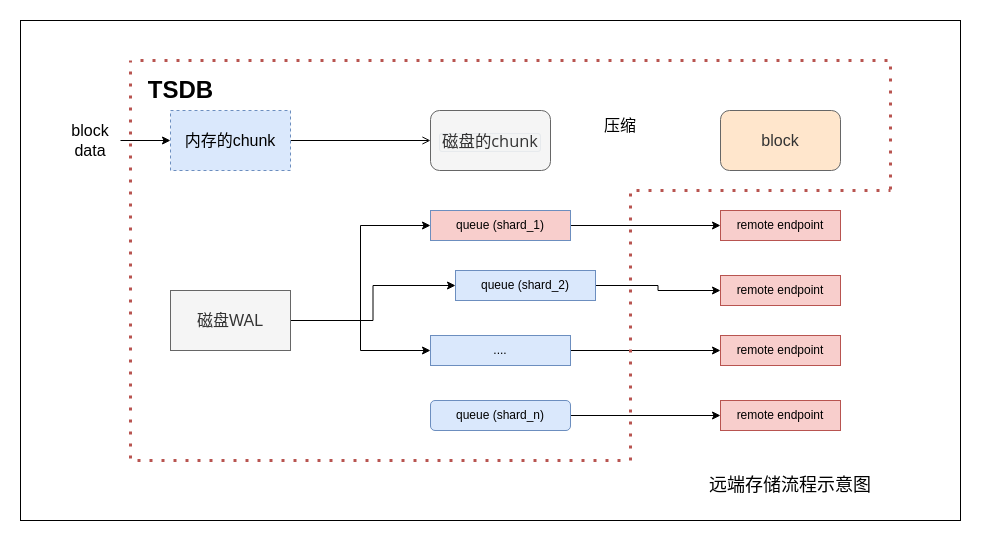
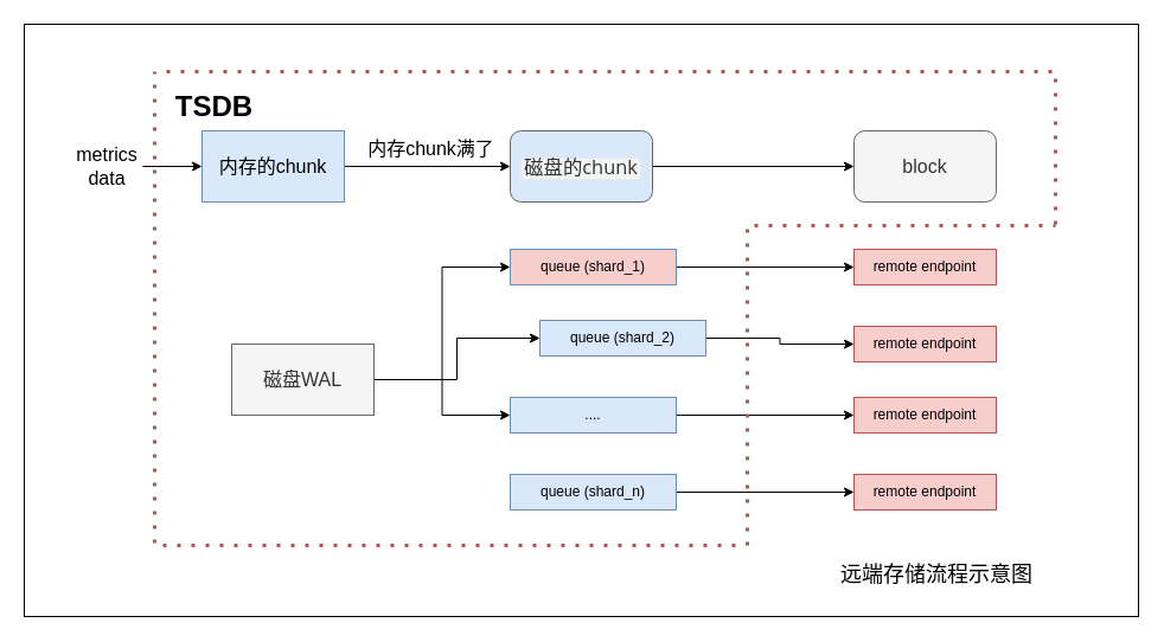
+ <mxCell id="13" value="&lt;font style=&quot;font-size: 16px;&quot;&gt;内存chunk满了&lt;/font&gt;" style="text;html=1;align=center;verticalAlign=middle;whiteSpace=wrap;rounded=0;" parent="1" vertex="1"><mxGeometry x="305.25" y="110" width="116.5" height="30" as="geometry" /></mxCell>
- <mxCell id="15" value="&lt;font style=&quot;font-size: 16px;&quot;&gt;压缩&lt;/font&gt;" style="text;html=1;align=center;verticalAlign=middle;whiteSpace=wrap;rounded=0;" parent="1" vertex="1"><mxGeometry x="590" y="110" width="60" height="30" as="geometry" /></mxCell>
- <mxCell id="6" value="&lt;font style=&quot;font-size: 16px;&quot;&gt;block data&lt;/font&gt;" style="text;html=1;align=center;verticalAlign=middle;whiteSpace=wrap;rounded=0;" parent="1" vertex="1"><mxGeometry x="60" y="125" width="60" height="30" as="geometry" /></mxCell>
+ <mxCell id="6" value="&lt;font style=&quot;font-size: 16px;&quot;&gt;metrics data&lt;/font&gt;" style="text;html=1;align=center;verticalAlign=middle;whiteSpace=wrap;rounded=0;" parent="1" vertex="1"><mxGeometry x="60" y="125" width="60" height="30" as="geometry" /></mxCell>
- <mxCell id="4" value="&lt;font style=&quot;font-size: 16px;&quot;&gt;内存的chunk&lt;/font&gt;" style="rounded=0;whiteSpace=wrap;html=1;fillColor=#dae8fc;strokeColor=#6c8ebf;dashed=1;" parent="1" vertex="1"><mxGeometry x="170" y="110" width="120" height="60" as="geometry" /></mxCell>
+ <mxCell id="4" value="&lt;font style=&quot;font-size: 16px;&quot;&gt;内存的chunk&lt;/font&gt;" style="rounded=0;whiteSpace=wrap;html=1;fillColor=#dae8fc;strokeColor=#6c8ebf;" parent="1" vertex="1"><mxGeometry x="170" y="110" width="120" height="60" as="geometry" /></mxCell>
- <mxCell id="3" style="edgeStyle=orthogonalEdgeStyle;rounded=0;orthogonalLoop=1;jettySize=auto;html=1;exitX=1;exitY=0.5;exitDx=0;exitDy=0;entryX=0;entryY=0.5;entryDx=0;entryDy=0;endArrow=open;" parent="1" source="4" target="12" edge="1"><mxGeometry relative="1" as="geometry" /></mxCell>
+ <mxCell id="3" style="edgeStyle=orthogonalEdgeStyle;rounded=0;orthogonalLoop=1;jettySize=auto;html=1;exitX=1;exitY=0.5;exitDx=0;exitDy=0;entryX=0;entryY=0.5;entryDx=0;entryDy=0;" parent="1" source="4" target="12" edge="1"><mxGeometry relative="1" as="geometry" /></mxCell>
- <mxCell id="12" value="&lt;span style=&quot;box-sizing: border-box; --tw-border-spacing-x: 0; --tw-border-spacing-y: 0; --tw-translate-x: 0; --tw-translate-y: 0; --tw-rotate: 0; --tw-skew-x: 0; --tw-skew-y: 0; --tw-scale-x: 1; --tw-scale-y: 1; --tw-pan-x: ; --tw-pan-y: ; --tw-pinch-zoom: ; --tw-scroll-snap-strictness: proximity; --tw-ordinal: ; --tw-slashed-zero: ; --tw-numeric-figure: ; --tw-numeric-spacing: ; --tw-numeric-fraction: ; --tw-ring-inset: ; --tw-ring-offset-width: 0px; --tw-ring-offset-color: #fff; --tw-ring-color: rgb(59 130 246 / 0.5); --tw-ring-offset-shadow: 0 0 #0000; --tw-ring-shadow: 0 0 #0000; --tw-shadow: 0 0 #0000; --tw-shadow-colored: 0 0 #0000; --tw-blur: ; --tw-brightness: ; --tw-contrast: ; --tw-grayscale: ; --tw-hue-rotate: ; --tw-invert: ; --tw-saturate: ; --tw-sepia: ; --tw-drop-shadow: ; --tw-backdrop-blur: ; --tw-backdrop-brightness: ; --tw-backdrop-contrast: ; --tw-backdrop-grayscale: ; --tw-backdrop-hue-rotate: ; --tw-backdrop-invert: ; --tw-backdrop-opacity: ; --tw-backdrop-saturate: ; --tw-backdrop-sepia: ; caret-color: rgb(0, 122, 255); font-family: &amp;quot;Open Sans&amp;quot;, &amp;quot;Clear Sans&amp;quot;, &amp;quot;Helvetica Neue&amp;quot;, Helvetica, Arial, &amp;quot;Segoe UI Emoji&amp;quot;, sans-serif; orphans: 4; text-align: start; white-space-collapse: preserve;&quot;&gt;&lt;span style=&quot;box-sizing: border-box; --tw-border-spacing-x: 0; --tw-border-spacing-y: 0; --tw-translate-x: 0; --tw-translate-y: 0; --tw-rotate: 0; --tw-skew-x: 0; --tw-skew-y: 0; --tw-scale-x: 1; --tw-scale-y: 1; --tw-pan-x: ; --tw-pan-y: ; --tw-pinch-zoom: ; --tw-scroll-snap-strictness: proximity; --tw-ordinal: ; --tw-slashed-zero: ; --tw-numeric-figure: ; --tw-numeric-spacing: ; --tw-numeric-fraction: ; --tw-ring-inset: ; --tw-ring-offset-width: 0px; --tw-ring-offset-color: #fff; --tw-ring-color: rgb(59 130 246 / 0.5); --tw-ring-offset-shadow: 0 0 #0000; --tw-ring-shadow: 0 0 #0000; --tw-shadow: 0 0 #0000; --tw-shadow-colored: 0 0 #0000; --tw-blur: ; --tw-brightness: ; --tw-contrast: ; --tw-grayscale: ; --tw-hue-rotate: ; --tw-invert: ; --tw-saturate: ; --tw-sepia: ; --tw-drop-shadow: ; --tw-backdrop-blur: ; --tw-backdrop-brightness: ; --tw-backdrop-contrast: ; --tw-backdrop-grayscale: ; --tw-backdrop-hue-rotate: ; --tw-backdrop-invert: ; --tw-backdrop-opacity: ; --tw-backdrop-saturate: ; --tw-backdrop-sepia: ;&quot; class=&quot;md-pair-s&quot; spellcheck=&quot;false&quot;&gt;&lt;code style=&quot;box-sizing: border-box; --tw-border-spacing-x: 0; --tw-border-spacing-y: 0; --tw-translate-x: 0; --tw-translate-y: 0; --tw-rotate: 0; --tw-skew-x: 0; --tw-skew-y: 0; --tw-scale-x: 1; --tw-scale-y: 1; --tw-pan-x: ; --tw-pan-y: ; --tw-pinch-zoom: ; --tw-scroll-snap-strictness: proximity; --tw-ordinal: ; --tw-slashed-zero: ; --tw-numeric-figure: ; --tw-numeric-spacing: ; --tw-numeric-fraction: ; --tw-ring-inset: ; --tw-ring-offset-width: 0px; --tw-ring-offset-color: #fff; --tw-ring-color: rgb(59 130 246 / 0.5); --tw-ring-offset-shadow: 0 0 #0000; --tw-ring-shadow: 0 0 #0000; --tw-shadow: 0 0 #0000; --tw-shadow-colored: 0 0 #0000; --tw-blur: ; --tw-brightness: ; --tw-contrast: ; --tw-grayscale: ; --tw-hue-rotate: ; --tw-invert: ; --tw-saturate: ; --tw-sepia: ; --tw-drop-shadow: ; --tw-backdrop-blur: ; --tw-backdrop-brightness: ; --tw-backdrop-contrast: ; --tw-backdrop-grayscale: ; --tw-backdrop-hue-rotate: ; --tw-backdrop-invert: ; --tw-backdrop-opacity: ; --tw-backdrop-saturate: ; --tw-backdrop-sepia: ; font-family: var(--monospace); vertical-align: initial; border: 1px solid rgb(231, 234, 237); background-color: rgb(243, 244, 244); border-radius: 3px; padding: 0px 2px;&quot;&gt;&lt;font style=&quot;font-size: 16.4px;&quot;&gt;磁盘的chunk&lt;/font&gt;&lt;/code&gt;&lt;/span&gt;&lt;/span&gt;" style="rounded=1;whiteSpace=wrap;html=1;fillColor=#f5f5f5;fontColor=#333333;strokeColor=#666666;" parent="1" vertex="1"><mxGeometry x="430" y="110" width="120" height="60" as="geometry" /></mxCell>
+ <mxCell id="12" value="&lt;span style=&quot;box-sizing: border-box; --tw-border-spacing-x: 0; --tw-border-spacing-y: 0; --tw-translate-x: 0; --tw-translate-y: 0; --tw-rotate: 0; --tw-skew-x: 0; --tw-skew-y: 0; --tw-scale-x: 1; --tw-scale-y: 1; --tw-pan-x: ; --tw-pan-y: ; --tw-pinch-zoom: ; --tw-scroll-snap-strictness: proximity; --tw-ordinal: ; --tw-slashed-zero: ; --tw-numeric-figure: ; --tw-numeric-spacing: ; --tw-numeric-fraction: ; --tw-ring-inset: ; --tw-ring-offset-width: 0px; --tw-ring-offset-color: #fff; --tw-ring-color: rgb(59 130 246 / 0.5); --tw-ring-offset-shadow: 0 0 #0000; --tw-ring-shadow: 0 0 #0000; --tw-shadow: 0 0 #0000; --tw-shadow-colored: 0 0 #0000; --tw-blur: ; --tw-brightness: ; --tw-contrast: ; --tw-grayscale: ; --tw-hue-rotate: ; --tw-invert: ; --tw-saturate: ; --tw-sepia: ; --tw-drop-shadow: ; --tw-backdrop-blur: ; --tw-backdrop-brightness: ; --tw-backdrop-contrast: ; --tw-backdrop-grayscale: ; --tw-backdrop-hue-rotate: ; --tw-backdrop-invert: ; --tw-backdrop-opacity: ; --tw-backdrop-saturate: ; --tw-backdrop-sepia: ; caret-color: rgb(0, 122, 255); font-family: &amp;quot;Open Sans&amp;quot;, &amp;quot;Clear Sans&amp;quot;, &amp;quot;Helvetica Neue&amp;quot;, Helvetica, Arial, &amp;quot;Segoe UI Emoji&amp;quot;, sans-serif; orphans: 4; text-align: start; white-space-collapse: preserve;&quot;&gt;&lt;span style=&quot;box-sizing: border-box; --tw-border-spacing-x: 0; --tw-border-spacing-y: 0; --tw-translate-x: 0; --tw-translate-y: 0; --tw-rotate: 0; --tw-skew-x: 0; --tw-skew-y: 0; --tw-scale-x: 1; --tw-scale-y: 1; --tw-pan-x: ; --tw-pan-y: ; --tw-pinch-zoom: ; --tw-scroll-snap-strictness: proximity; --tw-ordinal: ; --tw-slashed-zero: ; --tw-numeric-figure: ; --tw-numeric-spacing: ; --tw-numeric-fraction: ; --tw-ring-inset: ; --tw-ring-offset-width: 0px; --tw-ring-offset-color: #fff; --tw-ring-color: rgb(59 130 246 / 0.5); --tw-ring-offset-shadow: 0 0 #0000; --tw-ring-shadow: 0 0 #0000; --tw-shadow: 0 0 #0000; --tw-shadow-colored: 0 0 #0000; --tw-blur: ; --tw-brightness: ; --tw-contrast: ; --tw-grayscale: ; --tw-hue-rotate: ; --tw-invert: ; --tw-saturate: ; --tw-sepia: ; --tw-drop-shadow: ; --tw-backdrop-blur: ; --tw-backdrop-brightness: ; --tw-backdrop-contrast: ; --tw-backdrop-grayscale: ; --tw-backdrop-hue-rotate: ; --tw-backdrop-invert: ; --tw-backdrop-opacity: ; --tw-backdrop-saturate: ; --tw-backdrop-sepia: ;&quot; class=&quot;md-pair-s&quot; spellcheck=&quot;false&quot;&gt;&lt;code style=&quot;box-sizing: border-box; --tw-border-spacing-x: 0; --tw-border-spacing-y: 0; --tw-translate-x: 0; --tw-translate-y: 0; --tw-rotate: 0; --tw-skew-x: 0; --tw-skew-y: 0; --tw-scale-x: 1; --tw-scale-y: 1; --tw-pan-x: ; --tw-pan-y: ; --tw-pinch-zoom: ; --tw-scroll-snap-strictness: proximity; --tw-ordinal: ; --tw-slashed-zero: ; --tw-numeric-figure: ; --tw-numeric-spacing: ; --tw-numeric-fraction: ; --tw-ring-inset: ; --tw-ring-offset-width: 0px; --tw-ring-offset-color: #fff; --tw-ring-color: rgb(59 130 246 / 0.5); --tw-ring-offset-shadow: 0 0 #0000; --tw-ring-shadow: 0 0 #0000; --tw-shadow: 0 0 #0000; --tw-shadow-colored: 0 0 #0000; --tw-blur: ; --tw-brightness: ; --tw-contrast: ; --tw-grayscale: ; --tw-hue-rotate: ; --tw-invert: ; --tw-saturate: ; --tw-sepia: ; --tw-drop-shadow: ; --tw-backdrop-blur: ; --tw-backdrop-brightness: ; --tw-backdrop-contrast: ; --tw-backdrop-grayscale: ; --tw-backdrop-hue-rotate: ; --tw-backdrop-invert: ; --tw-backdrop-opacity: ; --tw-backdrop-saturate: ; --tw-backdrop-sepia: ; font-family: var(--monospace); vertical-align: initial; border: 1px solid rgb(231, 234, 237); background-color: rgb(243, 244, 244); border-radius: 3px; padding: 0px 2px;&quot;&gt;&lt;font style=&quot;font-size: 16.4px;&quot;&gt;磁盘的chunk&lt;/font&gt;&lt;/code&gt;&lt;/span&gt;&lt;/span&gt;" style="rounded=1;whiteSpace=wrap;html=1;fillColor=#dae8fc;fontColor=#333333;strokeColor=#666666;" parent="1" vertex="1"><mxGeometry x="430" y="110" width="120" height="60" as="geometry" /></mxCell>
+ <mxCell id="11" style="edgeStyle=orthogonalEdgeStyle;rounded=0;orthogonalLoop=1;jettySize=auto;html=1;exitX=1;exitY=0.5;exitDx=0;exitDy=0;entryX=0;entryY=0.5;entryDx=0;entryDy=0;" parent="1" source="12" target="14" edge="1"><mxGeometry relative="1" as="geometry" /></mxCell>
- <mxCell id="14" value="&lt;font style=&quot;font-size: 16px;&quot;&gt;block&lt;/font&gt;" style="rounded=1;whiteSpace=wrap;html=1;fillColor=#ffe6cc;fontColor=#333333;strokeColor=#666666;" parent="1" vertex="1"><mxGeometry x="720" y="110" width="120" height="60" as="geometry" /></mxCell>
+ <mxCell id="14" value="&lt;font style=&quot;font-size: 16px;&quot;&gt;block&lt;/font&gt;" style="rounded=1;whiteSpace=wrap;html=1;fillColor=#f5f5f5;fontColor=#333333;strokeColor=#666666;" parent="1" vertex="1"><mxGeometry x="720" y="110" width="120" height="60" as="geometry" /></mxCell>
- <mxCell id="10" value="&lt;font style=&quot;font-size: 16px;&quot;&gt;磁盘WAL&lt;/font&gt;" style="rounded=0;whiteSpace=wrap;html=1;fillColor=#f5f5f5;fontColor=#333333;strokeColor=#666666;" parent="1" vertex="1"><mxGeometry x="170" y="290" width="120" height="60" as="geometry" /></mxCell>
+ <mxCell id="10" value="&lt;font style=&quot;font-size: 16px;&quot;&gt;磁盘WAL&lt;/font&gt;" style="rounded=0;whiteSpace=wrap;html=1;fillColor=#f5f5f5;fontColor=#333333;strokeColor=#666666;" parent="1" vertex="1"><mxGeometry x="195" y="290" width="120" height="60" as="geometry" /></mxCell>
- <mxCell id="23" value="queue (shard_n)" style="whiteSpace=wrap;html=1;fillColor=#dae8fc;strokeColor=#6c8ebf;rounded=1;" parent="1" vertex="1"><mxGeometry x="430" y="400" width="140" height="30" as="geometry" /></mxCell>
+ <mxCell id="23" value="queue (shard_n)" style="rounded=0;whiteSpace=wrap;html=1;fillColor=#dae8fc;strokeColor=#6c8ebf;" parent="1" vertex="1"><mxGeometry x="430" y="400" width="140" height="30" as="geometry" /></mxCell>
